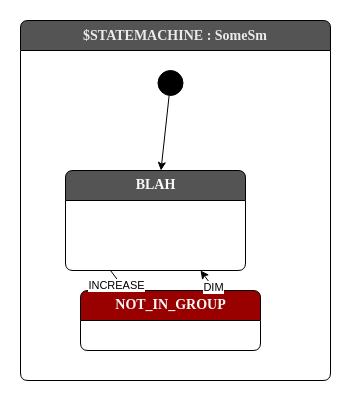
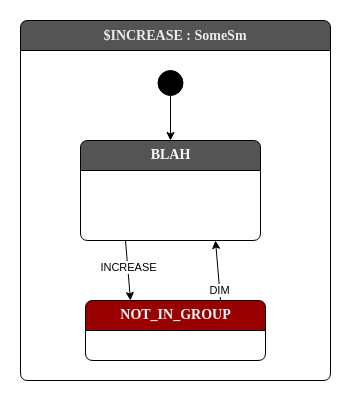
- <mxCell id="2" value="$STATEMACHINE : SomeSm" style="shape=swimlane;rotatable=0;align=center;verticalAlign=top;fontFamily=Lucida Console;startSize=30;fontSize=14;fontStyle=1;swimlaneFillColor=default;rounded=1;arcSize=15;absoluteArcSize=1;fillColor=#545454;fontColor=#EBEBEB;" parent="1" vertex="1"><mxGeometry x="20" y="20" width="310" height="360" as="geometry" /></mxCell>
+ <mxCell id="2" value="$INCREASE : SomeSm" style="shape=swimlane;rotatable=0;align=center;verticalAlign=top;fontFamily=Lucida Console;startSize=30;fontSize=14;fontStyle=1;swimlaneFillColor=default;rounded=1;arcSize=15;absoluteArcSize=1;fillColor=#545454;fontColor=#EBEBEB;" parent="1" vertex="1"><mxGeometry x="20" y="20" width="310" height="360" as="geometry" /></mxCell>
- <mxCell id="6" value="BLAH" style="shape=swimlane;rotatable=0;align=center;verticalAlign=top;fontFamily=Lucida Console;startSize=30;fontSize=14;fontStyle=1;swimlaneFillColor=default;html=1;rounded=1;arcSize=15;absoluteArcSize=1;fillColor=#545454;fontColor=#FAFAFA;" parent="2" vertex="1"><mxGeometry x="45" y="150" width="180" height="100" as="geometry"><mxRectangle x="60" y="120" width="180" height="90" as="alternateBounds" /></mxGeometry></mxCell>
+ <mxCell id="6" value="BLAH" style="shape=swimlane;rotatable=0;align=center;verticalAlign=top;fontFamily=Lucida Console;startSize=30;fontSize=14;fontStyle=1;swimlaneFillColor=default;html=1;rounded=1;arcSize=15;absoluteArcSize=1;fillColor=#545454;fontColor=#FAFAFA;" parent="2" vertex="1"><mxGeometry x="60" y="120" width="180" height="100" as="geometry"><mxRectangle x="60" y="120" width="180" height="90" as="alternateBounds" /></mxGeometry></mxCell>
- <mxCell id="7" value="NOT_IN_GROUP" style="shape=swimlane;rotatable=0;align=center;verticalAlign=top;fontFamily=Lucida Console;startSize=30;fontSize=14;fontStyle=1;swimlaneFillColor=default;html=1;rounded=1;arcSize=15;absoluteArcSize=1;fillColor=#990000;fontColor=#FAFAFA;" parent="1" vertex="1"><mxGeometry x="80" y="290" width="180" height="60" as="geometry" /></mxCell>
+ <mxCell id="7" value="NOT_IN_GROUP" style="shape=swimlane;rotatable=0;align=center;verticalAlign=top;fontFamily=Lucida Console;startSize=30;fontSize=14;fontStyle=1;swimlaneFillColor=default;html=1;rounded=1;arcSize=15;absoluteArcSize=1;fillColor=#990000;fontColor=#FAFAFA;" parent="1" vertex="1"><mxGeometry x="85" y="300" width="180" height="60" as="geometry" /></mxCell>
